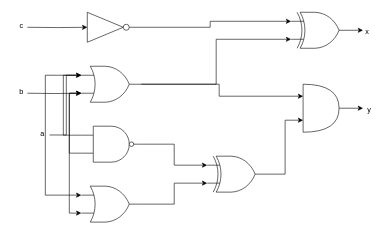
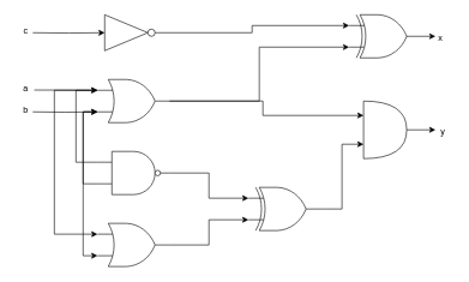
- <mxCell id="16" value="a" style="text;html=1;align=center;verticalAlign=middle;resizable=0;points=[];autosize=1;strokeColor=none;fillColor=none;" vertex="1" parent="1"><mxGeometry x="55" y="208" width="30" height="30" as="geometry" /></mxCell>
+ <mxCell id="16" value="a" style="text;html=1;align=center;verticalAlign=middle;resizable=0;points=[];autosize=1;strokeColor=none;fillColor=none;" vertex="1" parent="1"><mxGeometry x="20" y="108" width="30" height="30" as="geometry" /></mxCell>
